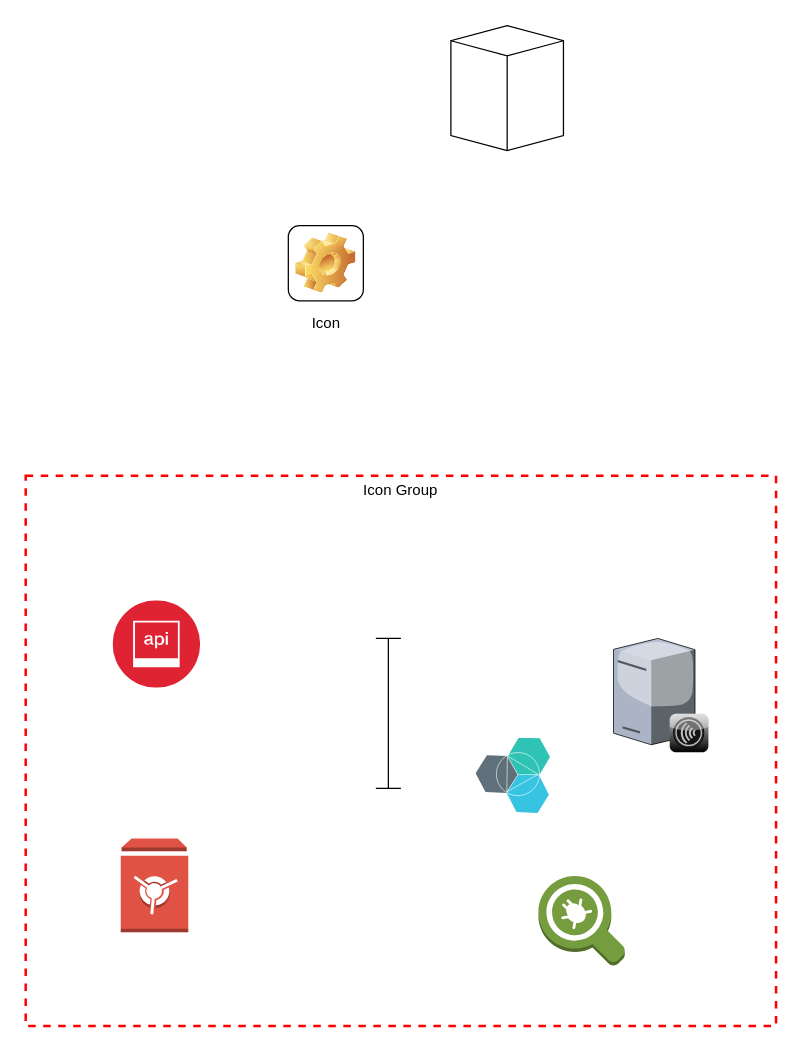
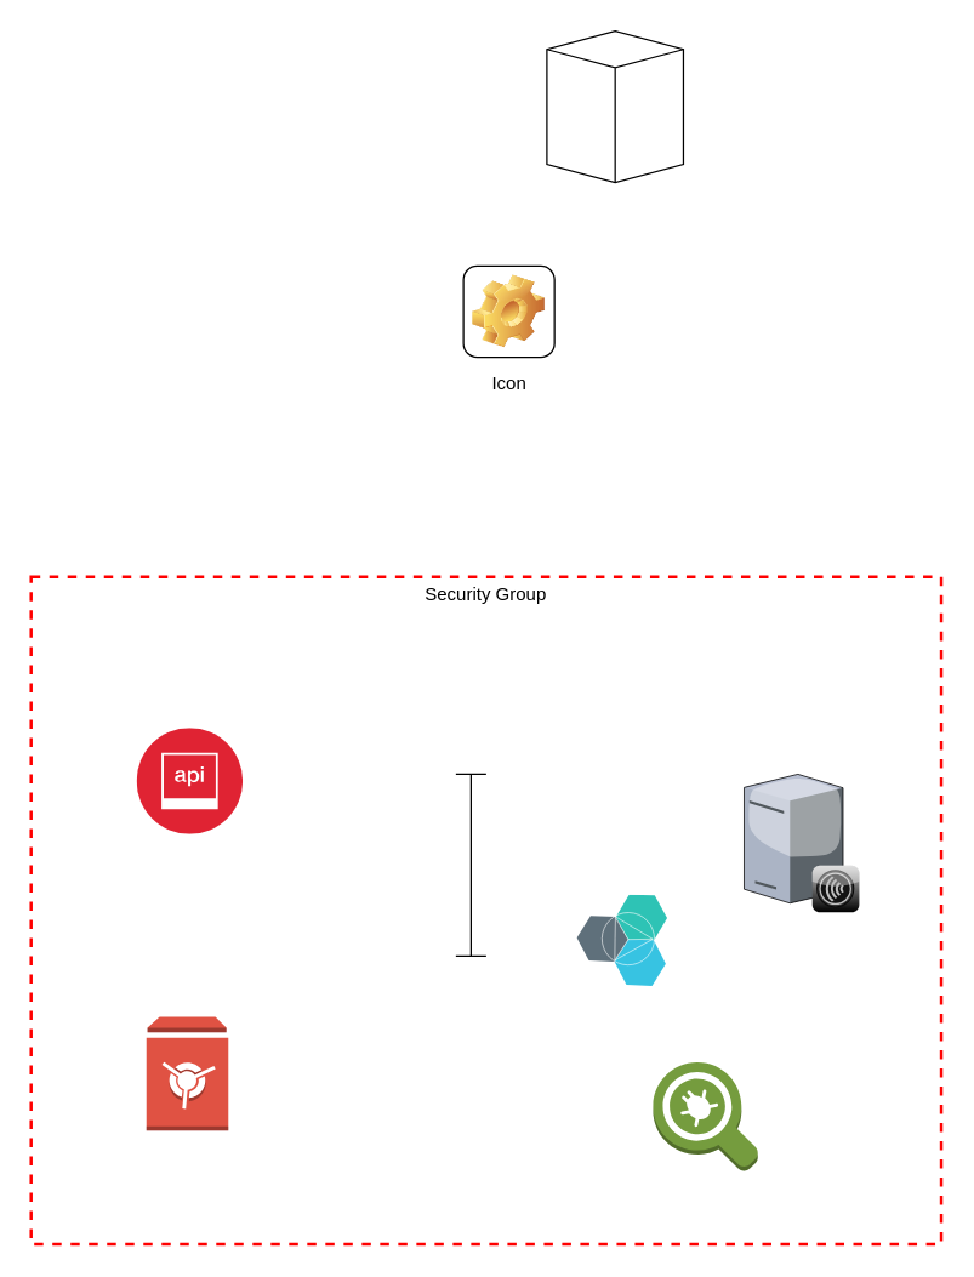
- <mxCell id="2" value="Icon" style="icon;html=1;image=img/clipart/Gear_128x128.png" vertex="1" parent="1"><mxGeometry x="230" y="180" width="60" height="60" as="geometry" /></mxCell>
+ <mxCell id="2" value="Icon" style="icon;html=1;image=img/clipart/Gear_128x128.png" vertex="1" parent="1"><mxGeometry x="305" y="175" width="60" height="60" as="geometry" /></mxCell>
- <mxCell id="4" value="Icon Group" style="fontStyle=0;verticalAlign=top;align=center;spacingTop=-2;fillColor=none;rounded=0;whiteSpace=wrap;html=1;strokeColor=#FF0000;strokeWidth=2;dashed=1;container=1;collapsible=0;expand=0;recursiveResize=0;" vertex="1" parent="1"><mxGeometry x="20" y="380" width="600" height="440" as="geometry" /></mxCell>
+ <mxCell id="4" value="Security Group" style="fontStyle=0;verticalAlign=top;align=center;spacingTop=-2;fillColor=none;rounded=0;whiteSpace=wrap;html=1;strokeColor=#FF0000;strokeWidth=2;dashed=1;container=1;collapsible=0;expand=0;recursiveResize=0;" vertex="1" parent="1"><mxGeometry x="20" y="380" width="600" height="440" as="geometry" /></mxCell>
